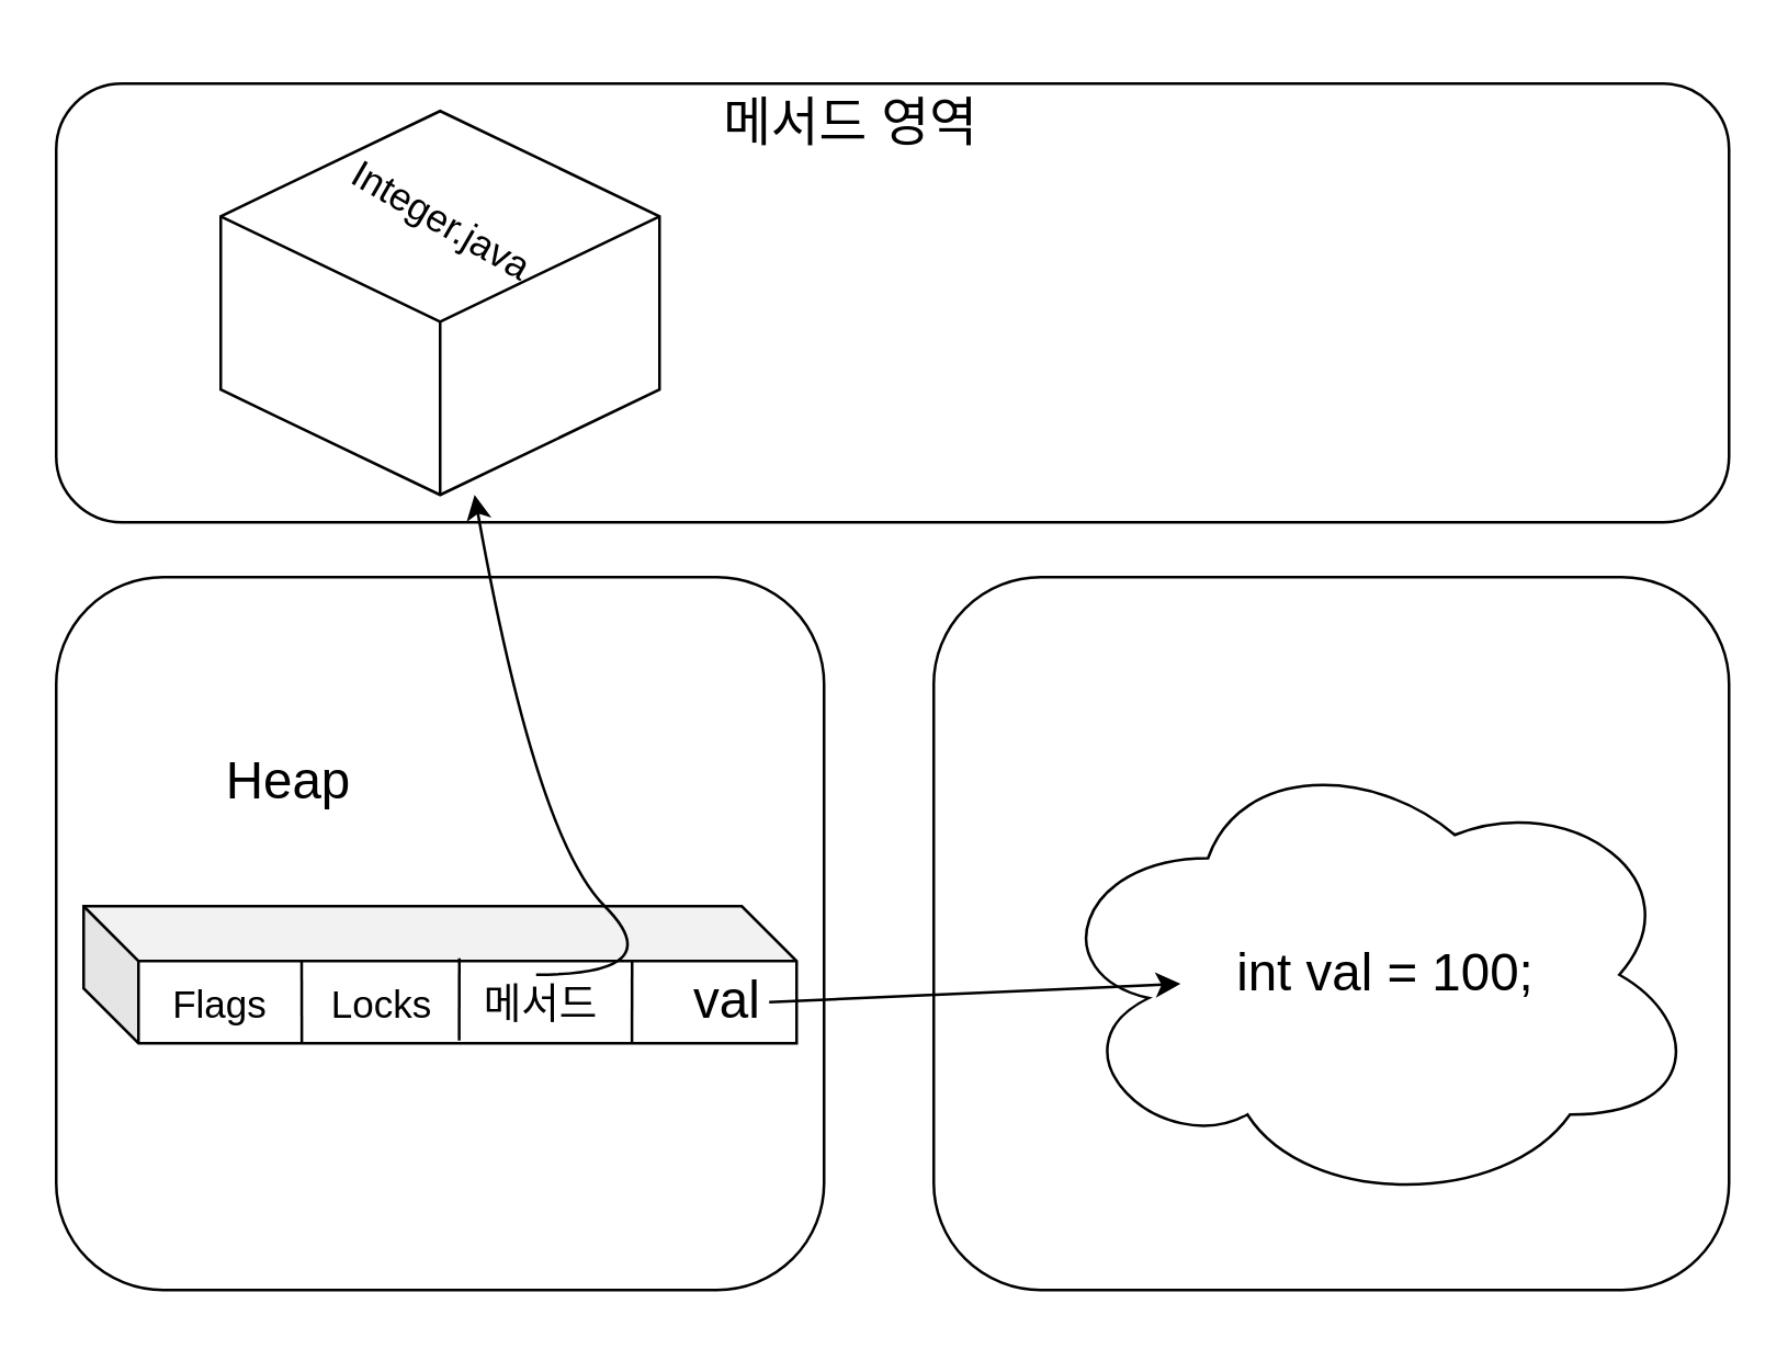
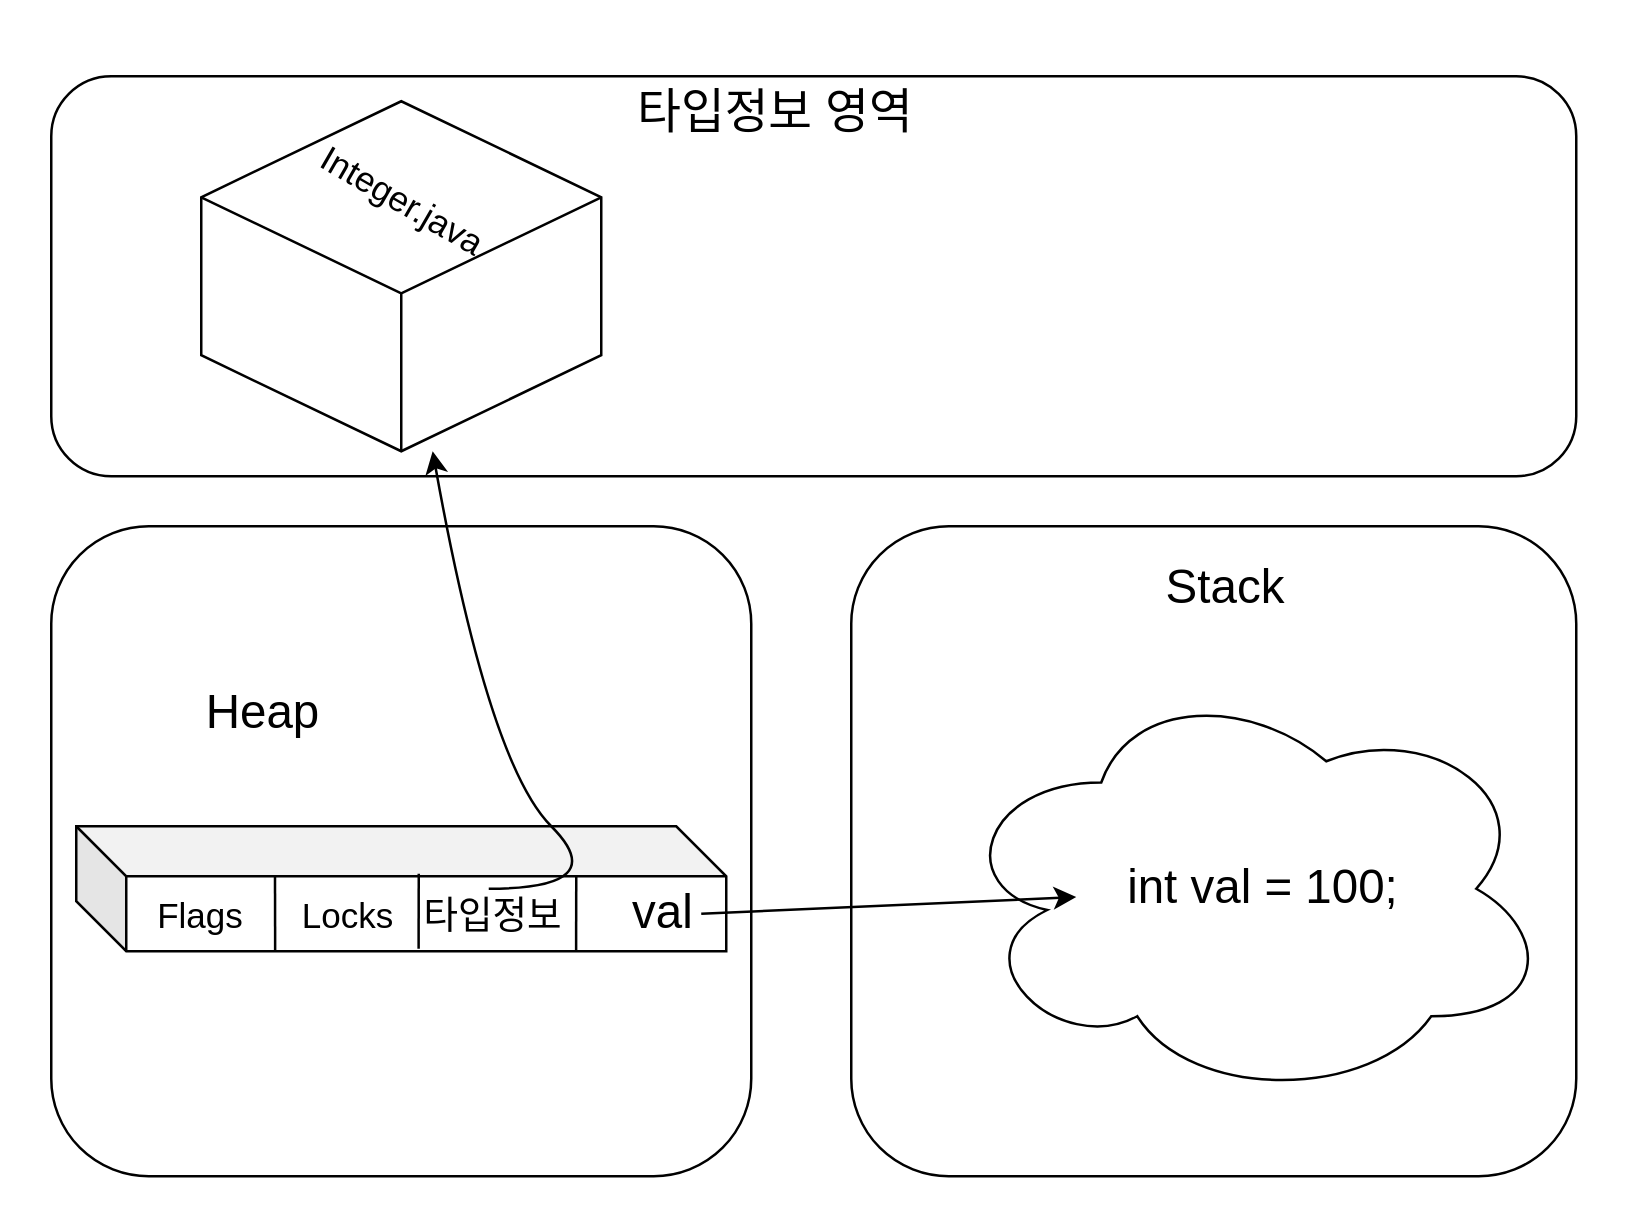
- <mxCell id="5" value="&lt;font style=&quot;font-size: 19px;&quot;&gt;메서드 영역&lt;/font&gt;" style="text;html=1;strokeColor=none;fillColor=none;align=center;verticalAlign=middle;whiteSpace=wrap;rounded=0;" vertex="1" parent="1"><mxGeometry x="230" y="20" width="160" height="50" as="geometry" /></mxCell>
+ <mxCell id="5" value="&lt;font style=&quot;font-size: 19px;&quot;&gt;타입정보 영역&lt;/font&gt;" style="text;html=1;strokeColor=none;fillColor=none;align=center;verticalAlign=middle;whiteSpace=wrap;rounded=0;" vertex="1" parent="1"><mxGeometry x="230" y="20" width="160" height="50" as="geometry" /></mxCell>
+ <mxCell id="7" value="&lt;font style=&quot;font-size: 19px;&quot;&gt;Stack&lt;/font&gt;" style="text;html=1;strokeColor=none;fillColor=none;align=center;verticalAlign=middle;whiteSpace=wrap;rounded=0;" vertex="1" parent="1"><mxGeometry x="410" y="210" width="160" height="50" as="geometry" /></mxCell>
- <mxCell id="16" value="&lt;font style=&quot;font-size: 15px;&quot;&gt;메서드&lt;/font&gt;" style="text;html=1;strokeColor=none;fillColor=none;align=center;verticalAlign=middle;whiteSpace=wrap;rounded=0;fontSize=19;" vertex="1" parent="1"><mxGeometry x="167" y="350" width="60" height="30" as="geometry" /></mxCell>
+ <mxCell id="16" value="&lt;font style=&quot;font-size: 15px;&quot;&gt;타입정보&lt;/font&gt;" style="text;html=1;strokeColor=none;fillColor=none;align=center;verticalAlign=middle;whiteSpace=wrap;rounded=0;fontSize=19;" vertex="1" parent="1"><mxGeometry x="167" y="350" width="60" height="30" as="geometry" /></mxCell>
